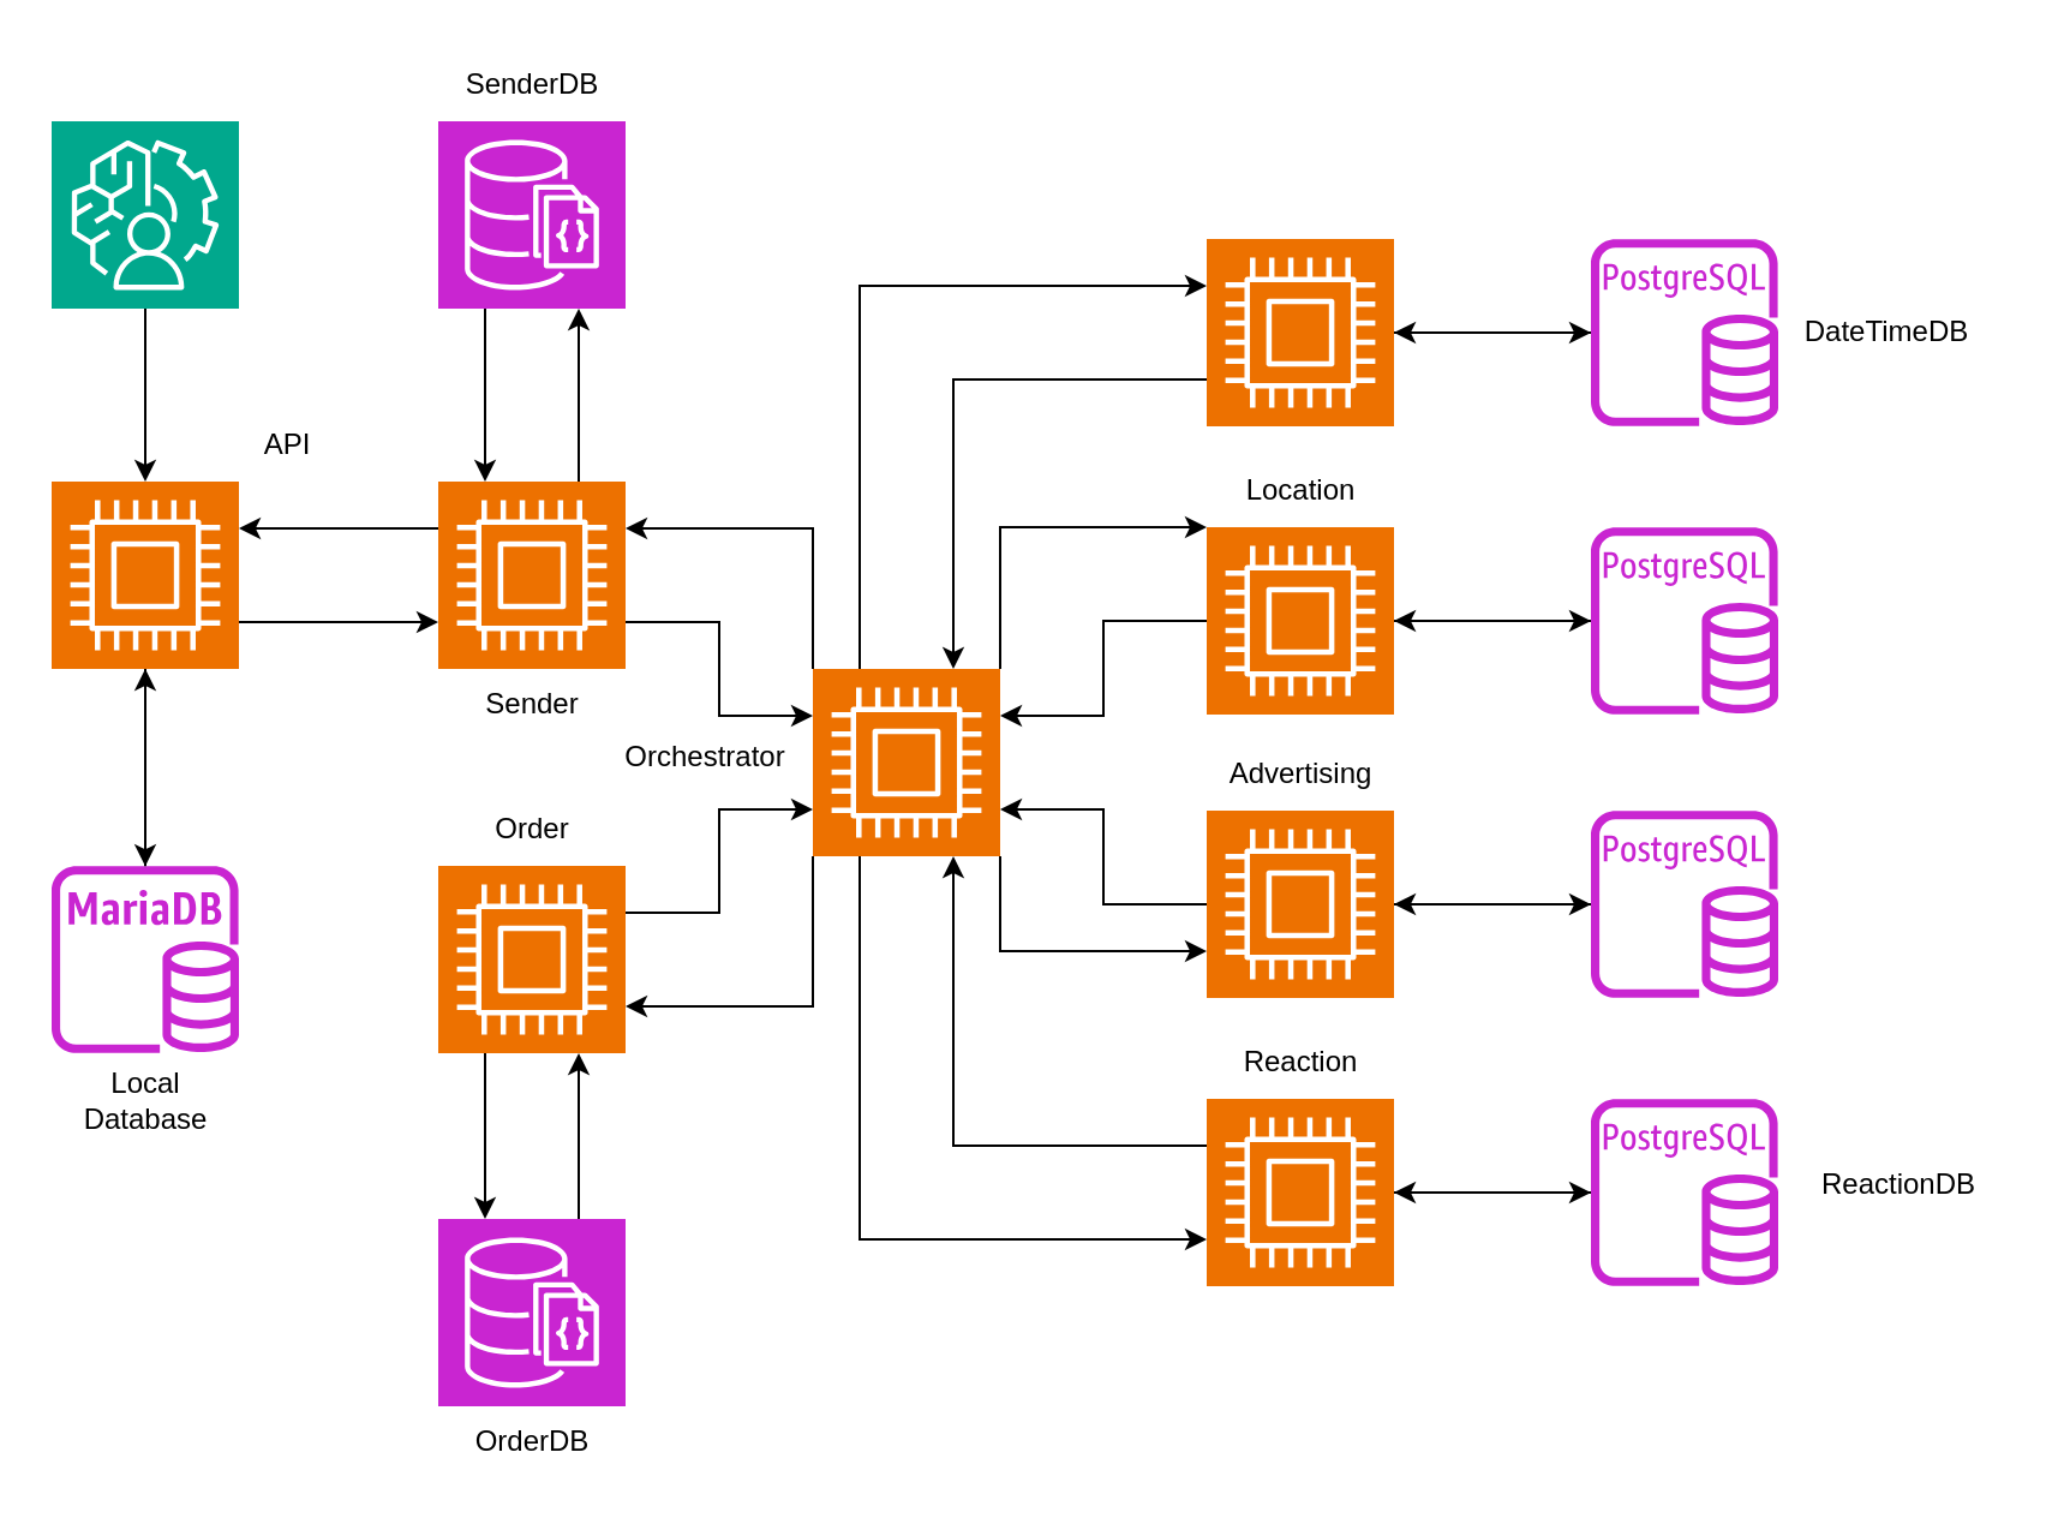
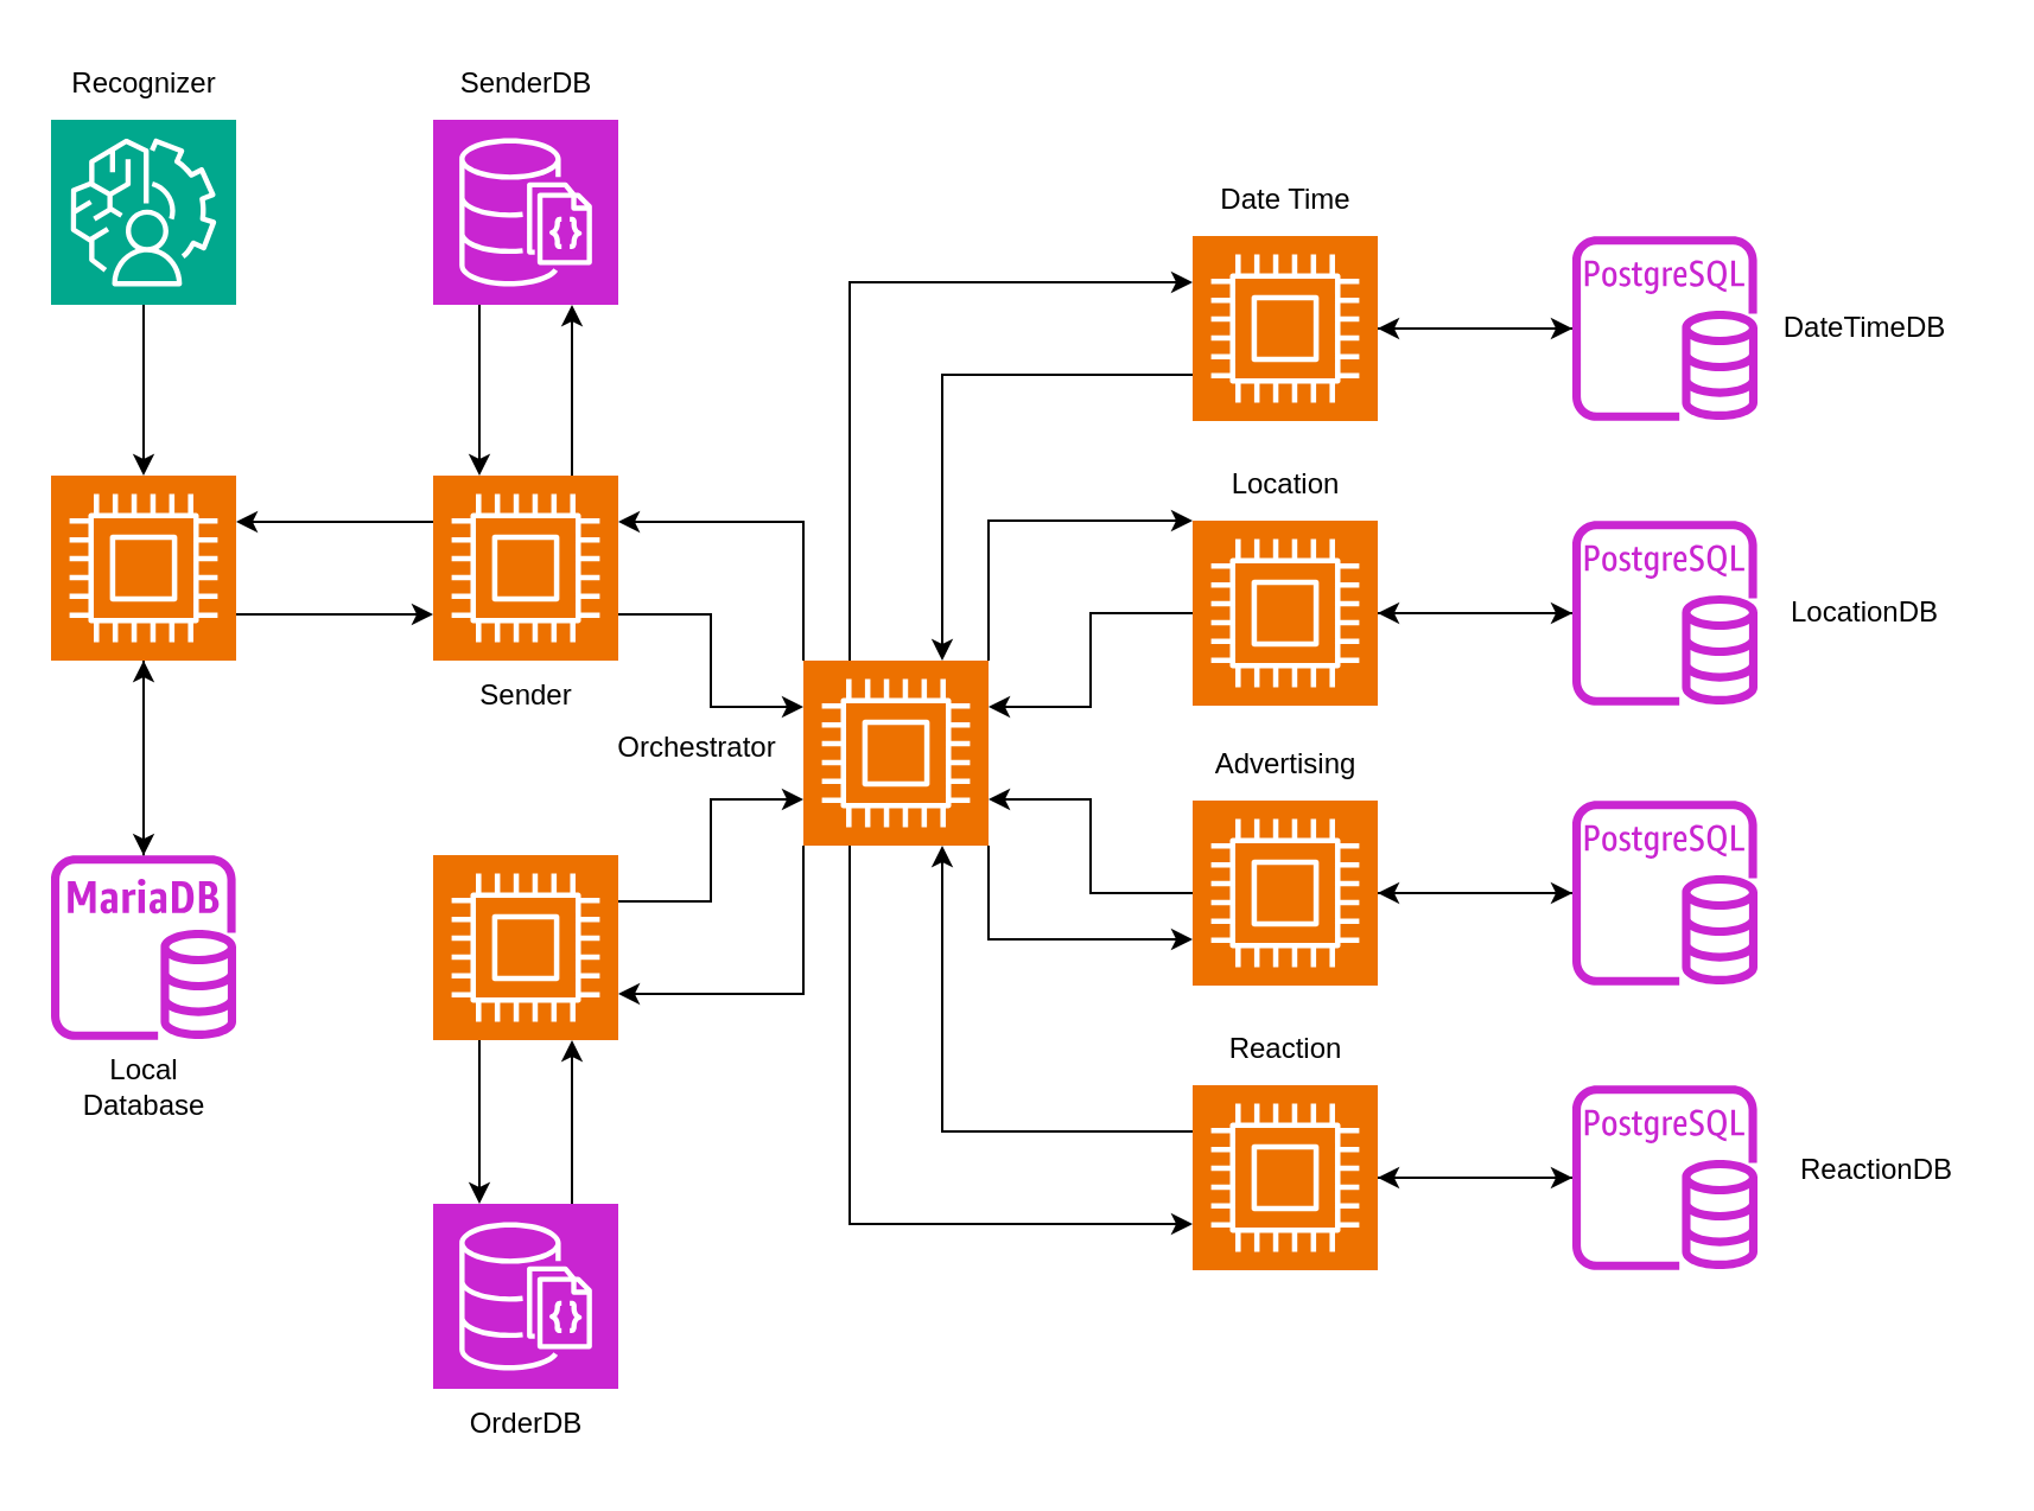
+ <mxCell id="10" value="Recognizer" style="text;html=1;align=center;verticalAlign=middle;resizable=0;points=[];autosize=1;strokeColor=none;fillColor=none;" vertex="1" parent="1"><mxGeometry x="20" y="20" width="80" height="30" as="geometry" /></mxCell>
+ <mxCell id="50" value="Date Time" style="text;html=1;align=center;verticalAlign=middle;resizable=0;points=[];autosize=1;strokeColor=none;fillColor=none;" vertex="1" parent="1"><mxGeometry x="501" y="69" width="80" height="30" as="geometry" /></mxCell>
- <mxCell id="5" value="API" style="text;html=1;align=center;verticalAlign=middle;resizable=0;points=[];autosize=1;strokeColor=none;fillColor=none;" vertex="1" parent="1"><mxGeometry x="99" y="170" width="40" height="30" as="geometry" /></mxCell>
+ <mxCell id="59" value="LocationDB" style="text;html=1;align=center;verticalAlign=middle;resizable=0;points=[];autosize=1;strokeColor=none;fillColor=none;" vertex="1" parent="1"><mxGeometry x="740" y="243" width="90" height="30" as="geometry" /></mxCell>
- <mxCell id="27" value="Order" style="text;html=1;align=center;verticalAlign=middle;resizable=0;points=[];autosize=1;strokeColor=none;fillColor=none;" vertex="1" parent="1"><mxGeometry x="196" y="330" width="50" height="30" as="geometry" /></mxCell>
